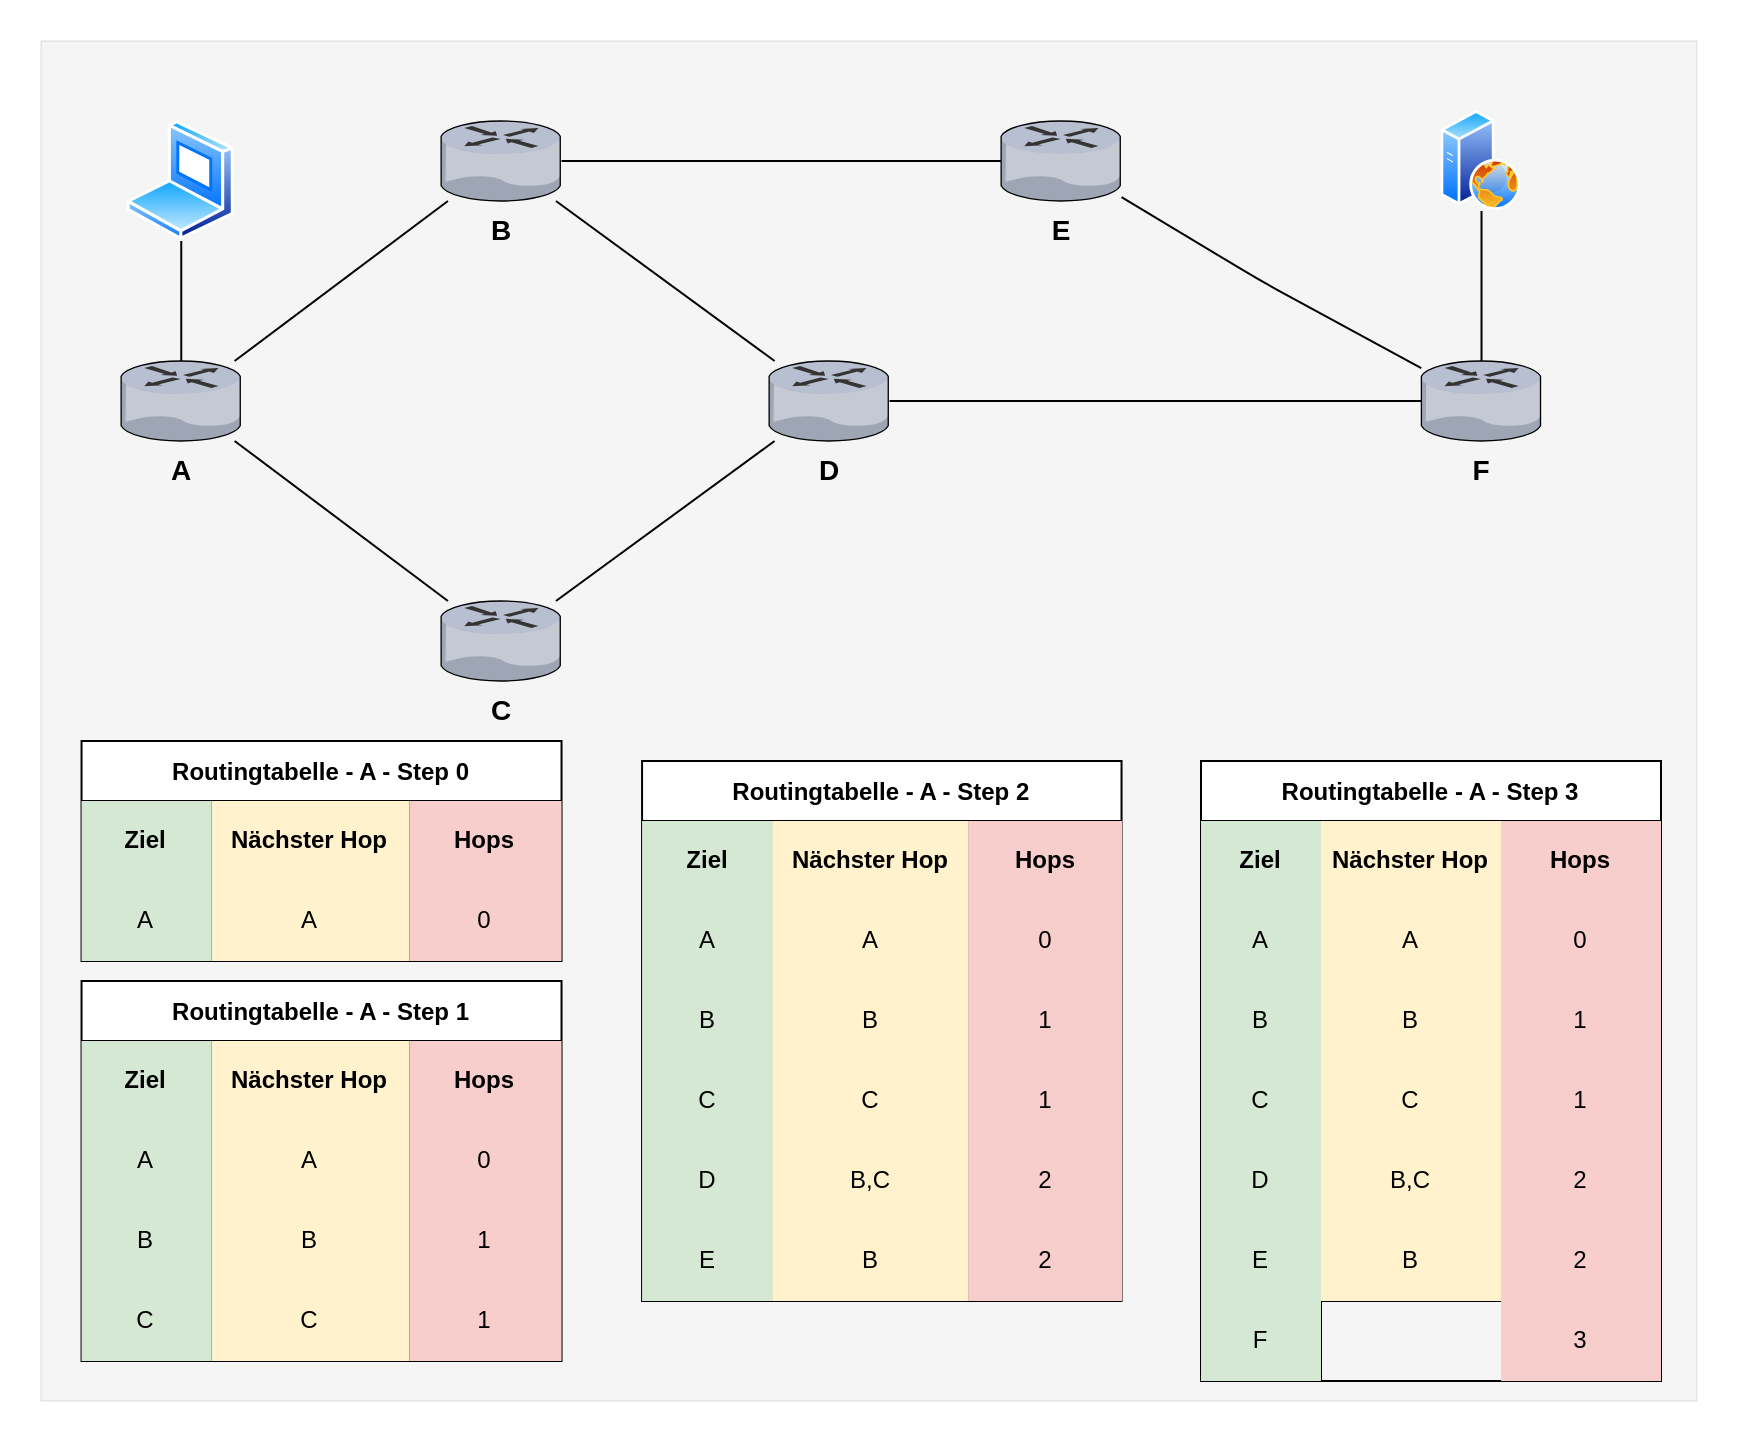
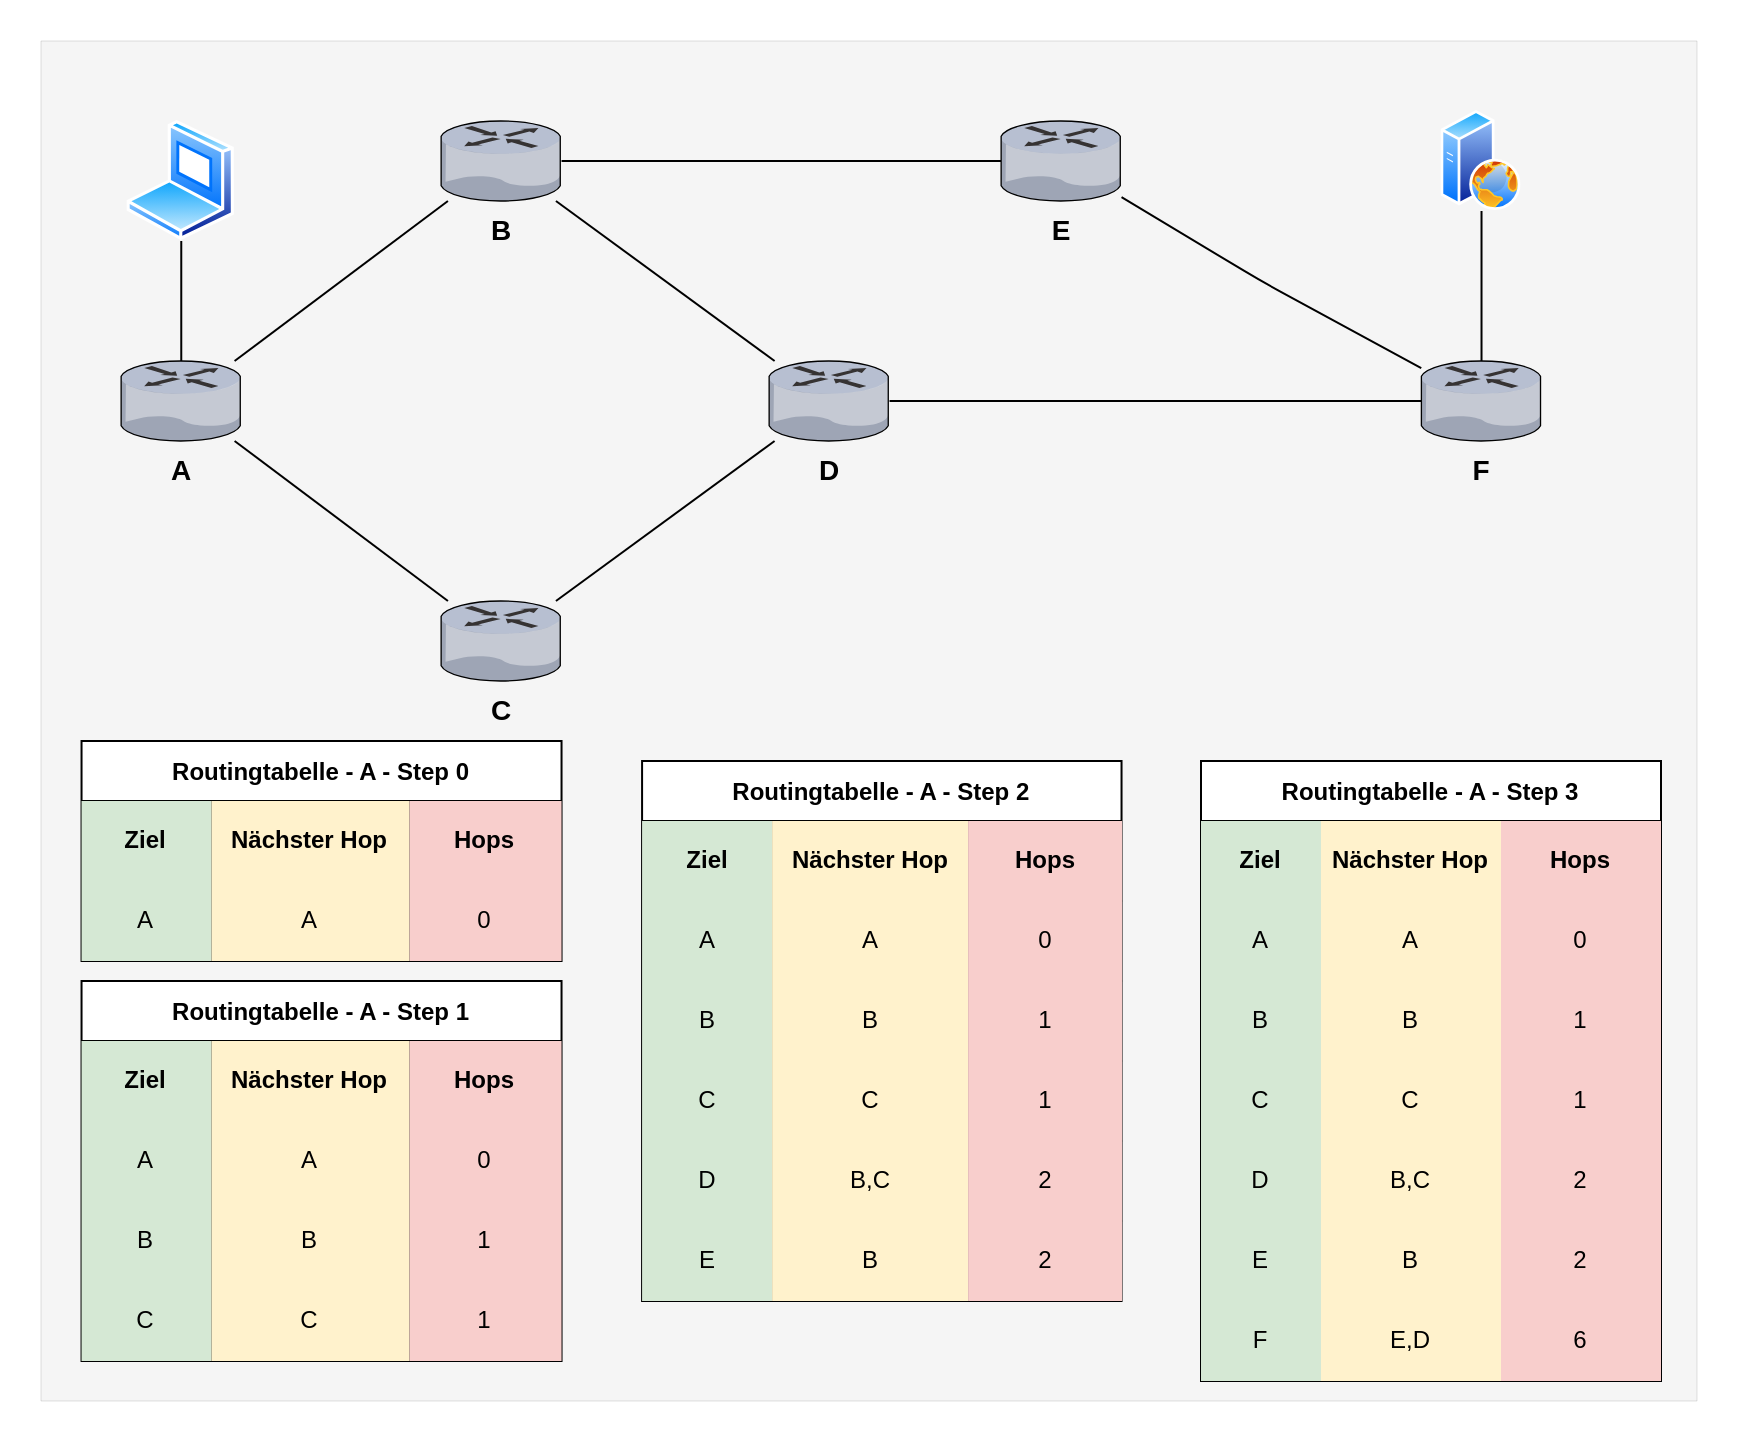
+ <mxCell id="89" value="E,D" style="shape=partialRectangle;html=1;whiteSpace=wrap;connectable=0;fillColor=#fff2cc;top=0;left=0;bottom=0;right=0;overflow=hidden;strokeColor=#d6b656;" parent="87" vertex="1"><mxGeometry x="60" width="90" height="40" as="geometry" /></mxCell>
- <mxCell id="90" value="3" style="shape=partialRectangle;html=1;whiteSpace=wrap;connectable=0;fillColor=#f8cecc;top=0;left=0;bottom=0;right=0;overflow=hidden;strokeColor=#b85450;" parent="87" vertex="1"><mxGeometry x="150" width="80" height="40" as="geometry" /></mxCell>
+ <mxCell id="90" value="6" style="shape=partialRectangle;html=1;whiteSpace=wrap;connectable=0;fillColor=#f8cecc;top=0;left=0;bottom=0;right=0;overflow=hidden;strokeColor=#b85450;" parent="87" vertex="1"><mxGeometry x="150" width="80" height="40" as="geometry" /></mxCell>
